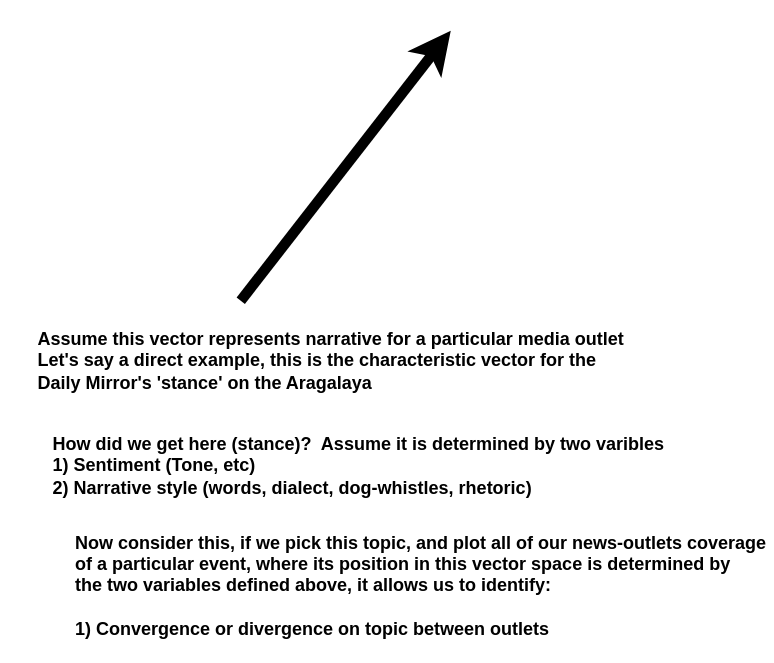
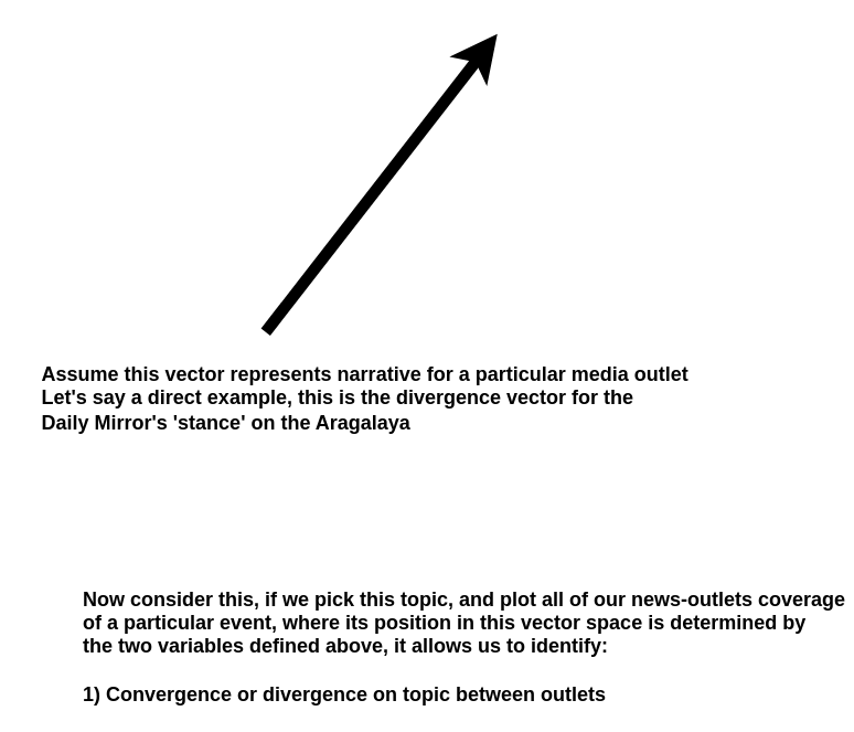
- <mxCell id="3" value="Assume this vector represents narrative for a particular media outlet&lt;div&gt;Let's say a direct example, this is the characteristic vector for the&amp;nbsp;&lt;/div&gt;&lt;div&gt;Daily Mirror's 'stance' on the Aragalaya&lt;/div&gt;" style="text;align=left;fontStyle=1;verticalAlign=middle;spacingLeft=3;spacingRight=3;strokeColor=none;rotatable=0;points=[[0,0.5],[1,0.5]];portConstraint=eastwest;html=1;" vertex="1" parent="1"><mxGeometry y="210" width="440" height="60" as="geometry" x="20" /></mxCell>
+ <mxCell id="3" value="Assume this vector represents narrative for a particular media outlet&lt;div&gt;Let's say a direct example, this is the divergence vector for the&amp;nbsp;&lt;/div&gt;&lt;div&gt;Daily Mirror's 'stance' on the Aragalaya&lt;/div&gt;" style="text;align=left;fontStyle=1;verticalAlign=middle;spacingLeft=3;spacingRight=3;strokeColor=none;rotatable=0;points=[[0,0.5],[1,0.5]];portConstraint=eastwest;html=1;" vertex="1" parent="1"><mxGeometry y="210" width="440" height="60" as="geometry" x="20" /></mxCell>
- <mxCell id="4" value="How did we get here (stance)?&amp;nbsp; Assume it is determined by two varibles&lt;br&gt;1) Sentiment (Tone, etc)&lt;div&gt;2) Narrative style (words, dialect, dog-whistles, rhetoric)&lt;/div&gt;" style="text;align=left;fontStyle=1;verticalAlign=middle;spacingLeft=3;spacingRight=3;strokeColor=none;rotatable=0;points=[[0,0.5],[1,0.5]];portConstraint=eastwest;html=1;" vertex="1" parent="1"><mxGeometry x="30" y="280" width="440" height="60" as="geometry" /></mxCell>
